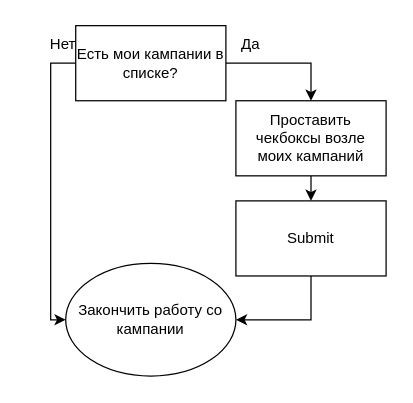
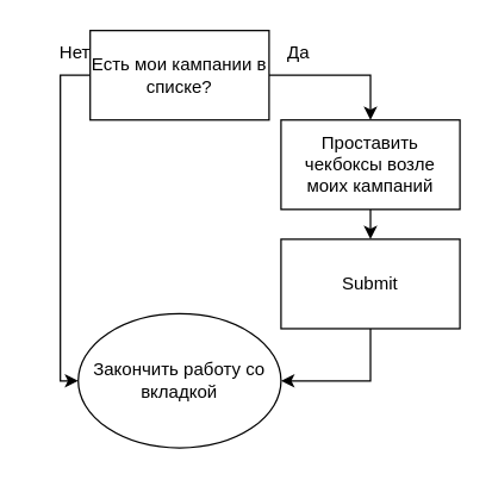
- <mxCell id="5" value="Закончить работу со кампании" style="ellipse;whiteSpace=wrap;html=1;" vertex="1" parent="1"><mxGeometry x="52" y="210" width="136" height="90" as="geometry" /></mxCell>
+ <mxCell id="5" value="Закончить работу со вкладкой" style="ellipse;whiteSpace=wrap;html=1;" vertex="1" parent="1"><mxGeometry x="52" y="210" width="136" height="90" as="geometry" /></mxCell>
